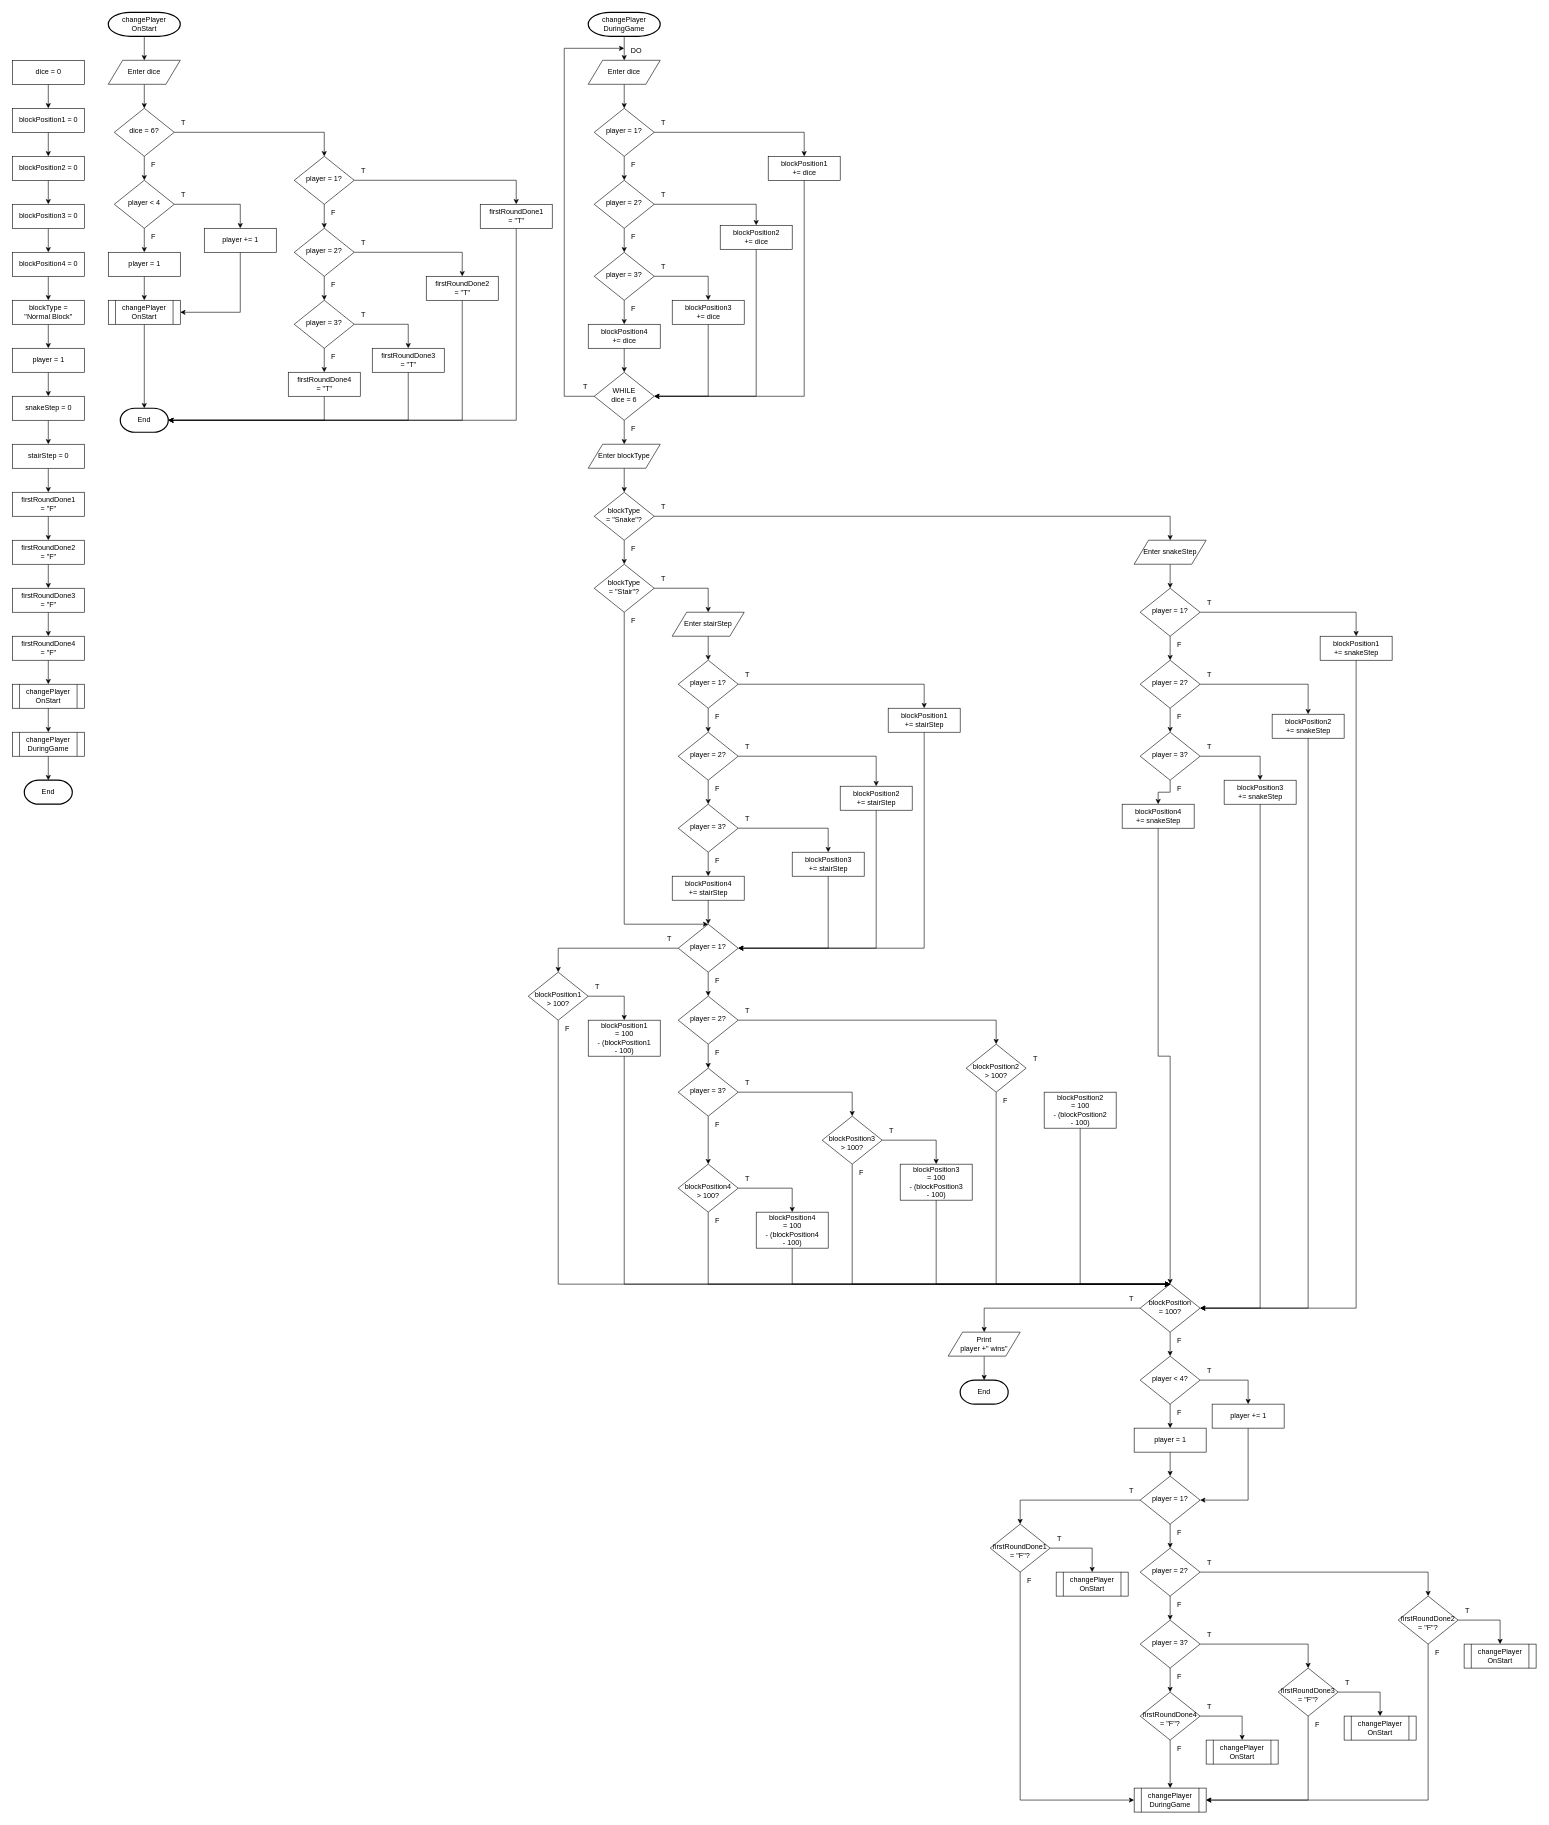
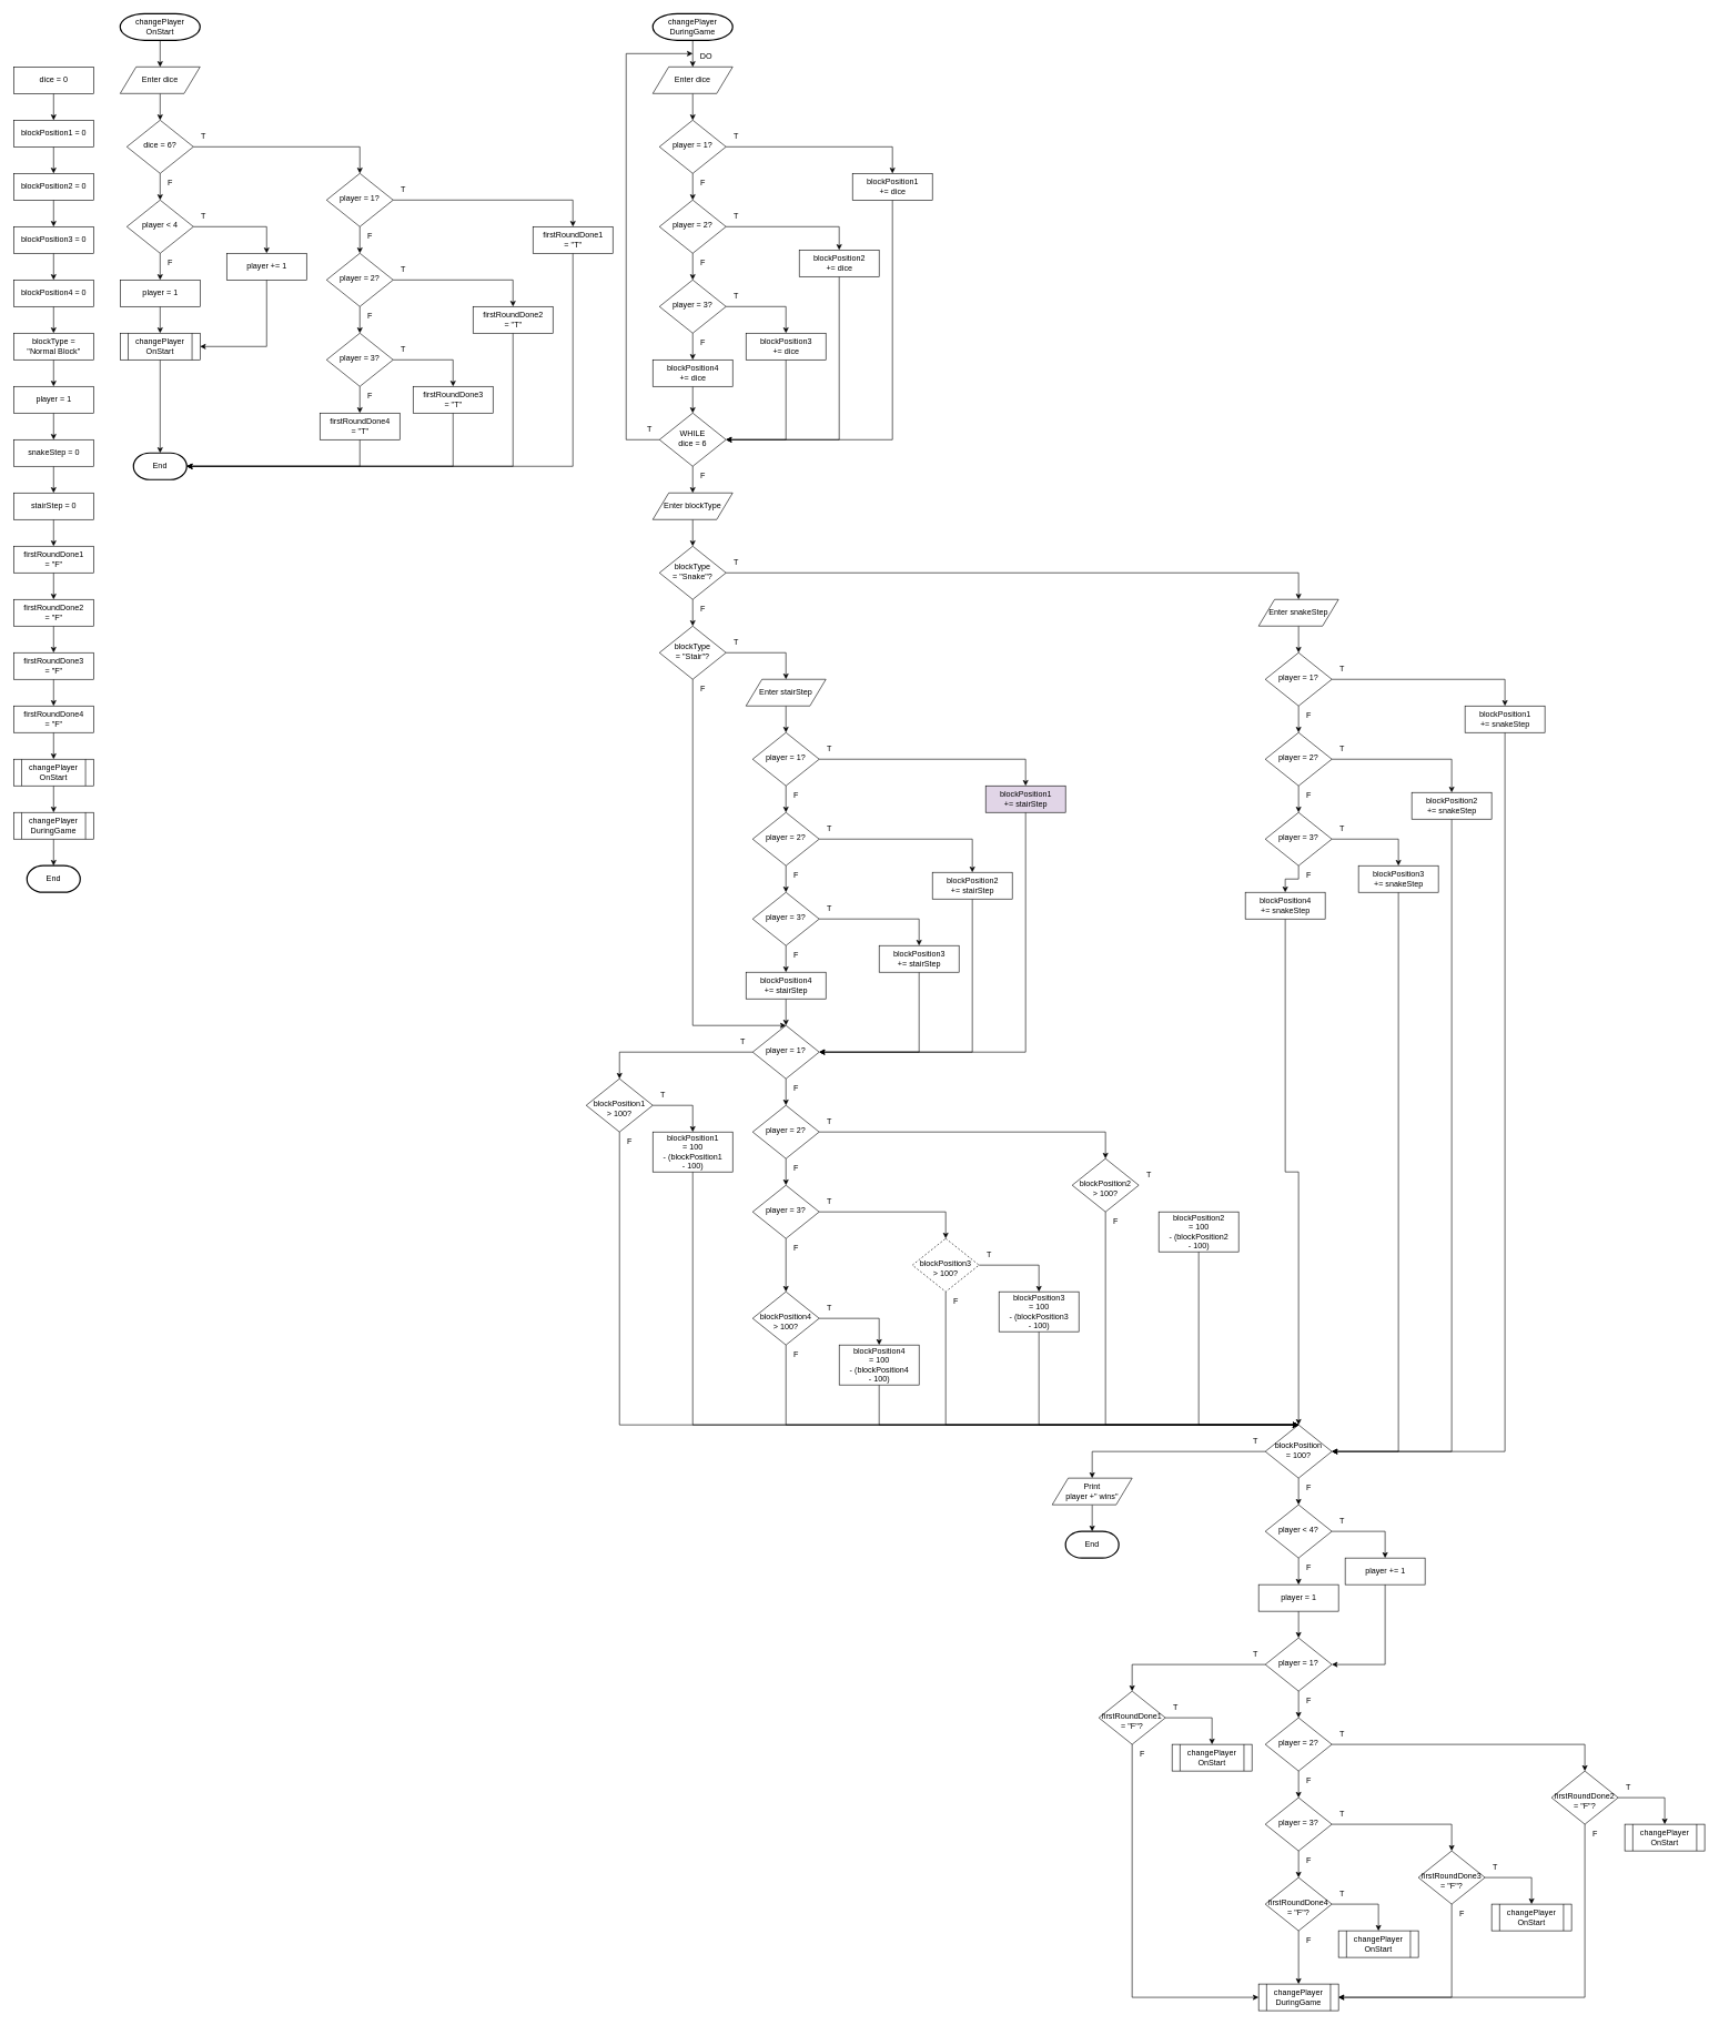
- <mxCell id="129" value="blockPosition1&lt;br&gt;+= stairStep" style="html=1;dashed=0;whitespace=wrap;" vertex="1" parent="1"><mxGeometry x="1480" y="1180" width="120" height="40" as="geometry" /></mxCell>
+ <mxCell id="129" value="blockPosition1&lt;br&gt;+= stairStep" style="html=1;dashed=0;whitespace=wrap;fillColor=#e1d5e7;" vertex="1" parent="1"><mxGeometry x="1480" y="1180" width="120" height="40" as="geometry" /></mxCell>
- <mxCell id="250" value="&lt;br&gt;blockPosition3&lt;br&gt;&amp;gt; 100?" style="rhombus;whiteSpace=wrap;html=1;shadow=0;fontFamily=Helvetica;fontSize=12;align=center;strokeWidth=1;spacing=6;spacingTop=-4;" vertex="1" parent="1"><mxGeometry x="1370" y="1860" width="100" height="80" as="geometry" /></mxCell>
+ <mxCell id="250" value="&lt;br&gt;blockPosition3&lt;br&gt;&amp;gt; 100?" style="rhombus;whiteSpace=wrap;html=1;shadow=0;fontFamily=Helvetica;fontSize=12;align=center;strokeWidth=1;spacing=6;spacingTop=-4;dashed=1;" vertex="1" parent="1"><mxGeometry x="1370" y="1860" width="100" height="80" as="geometry" /></mxCell>
